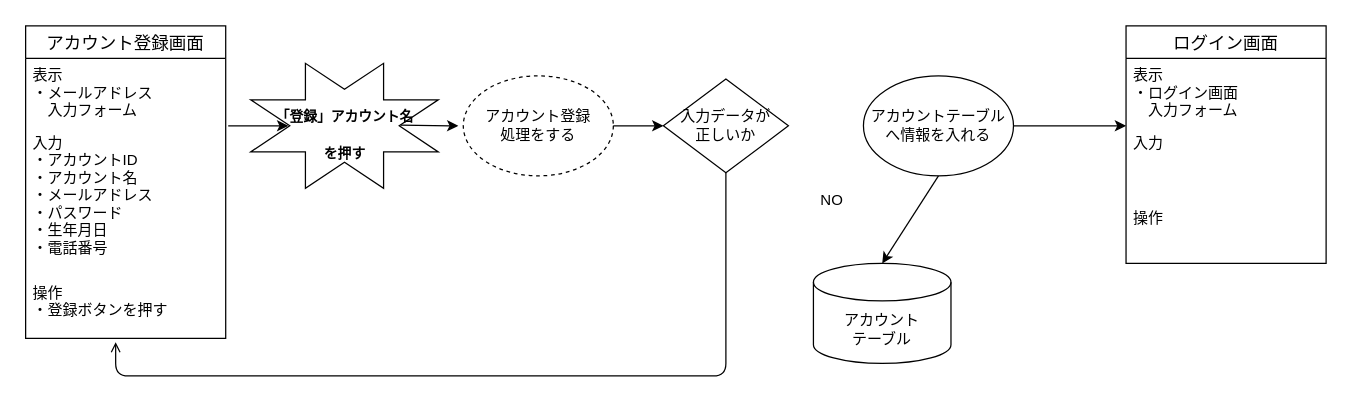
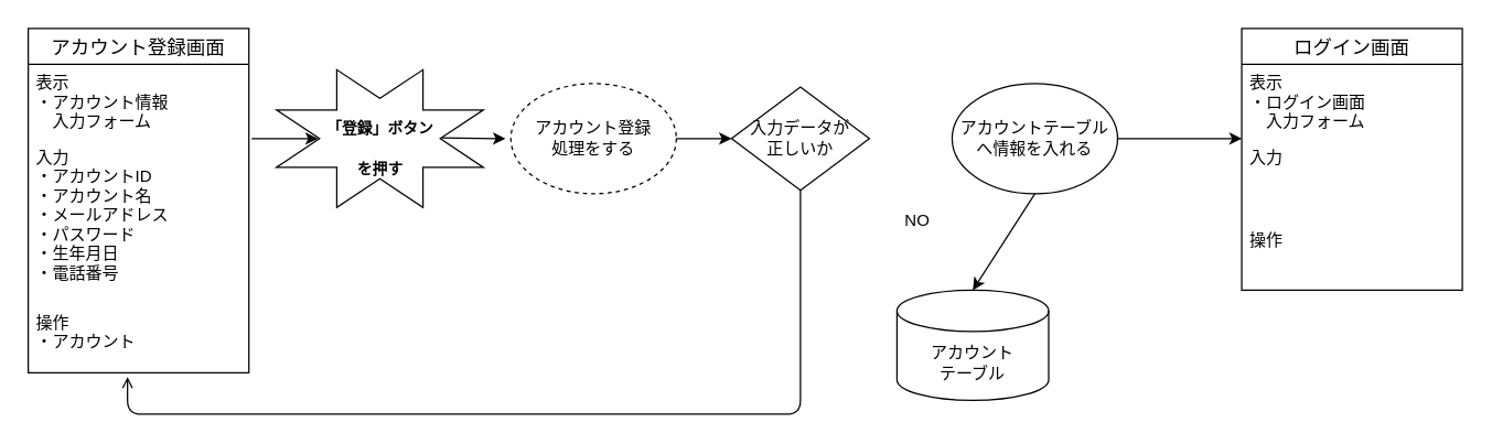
- <mxCell id="10" value="表示&#10;・メールアドレス&#10;　入力フォーム" style="text;strokeColor=none;fillColor=none;spacingLeft=4;spacingRight=4;overflow=hidden;rotatable=0;points=[[0,0.5],[1,0.5]];portConstraint=eastwest;fontSize=12;" vertex="1" parent="9"><mxGeometry y="26" width="160" height="54" as="geometry" /></mxCell>
+ <mxCell id="10" value="表示&#10;・アカウント情報&#10;　入力フォーム" style="text;strokeColor=none;fillColor=none;spacingLeft=4;spacingRight=4;overflow=hidden;rotatable=0;points=[[0,0.5],[1,0.5]];portConstraint=eastwest;fontSize=12;" vertex="1" parent="9"><mxGeometry y="26" width="160" height="54" as="geometry" /></mxCell>
- <mxCell id="5" value="&lt;font style=&quot;font-size: 11px&quot;&gt;「登録」アカウント名&lt;br&gt;を押す&lt;/font&gt;" style="text;strokeColor=none;fillColor=none;html=1;fontSize=24;fontStyle=1;verticalAlign=middle;align=center;" vertex="1" parent="3"><mxGeometry x="30" y="35" width="90" height="35" as="geometry" /></mxCell>
+ <mxCell id="5" value="&lt;font style=&quot;font-size: 11px&quot;&gt;「登録」ボタン&lt;br&gt;を押す&lt;/font&gt;" style="text;strokeColor=none;fillColor=none;html=1;fontSize=24;fontStyle=1;verticalAlign=middle;align=center;" vertex="1" parent="3"><mxGeometry x="30" y="35" width="90" height="35" as="geometry" /></mxCell>
- <mxCell id="12" value="操作&#10;・登録ボタンを押す&#10;" style="text;strokeColor=none;fillColor=none;spacingLeft=4;spacingRight=4;overflow=hidden;rotatable=0;points=[[0,0.5],[1,0.5]];portConstraint=eastwest;fontSize=12;" vertex="1" parent="9"><mxGeometry y="200" width="160" height="50" as="geometry" /></mxCell>
+ <mxCell id="12" value="操作&#10;・アカウント&#10;" style="text;strokeColor=none;fillColor=none;spacingLeft=4;spacingRight=4;overflow=hidden;rotatable=0;points=[[0,0.5],[1,0.5]];portConstraint=eastwest;fontSize=12;" vertex="1" parent="9"><mxGeometry y="200" width="160" height="50" as="geometry" /></mxCell>
